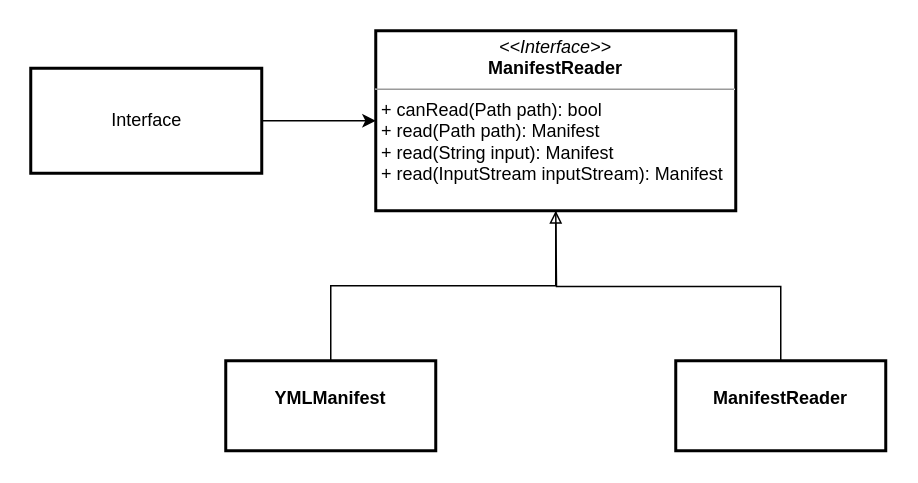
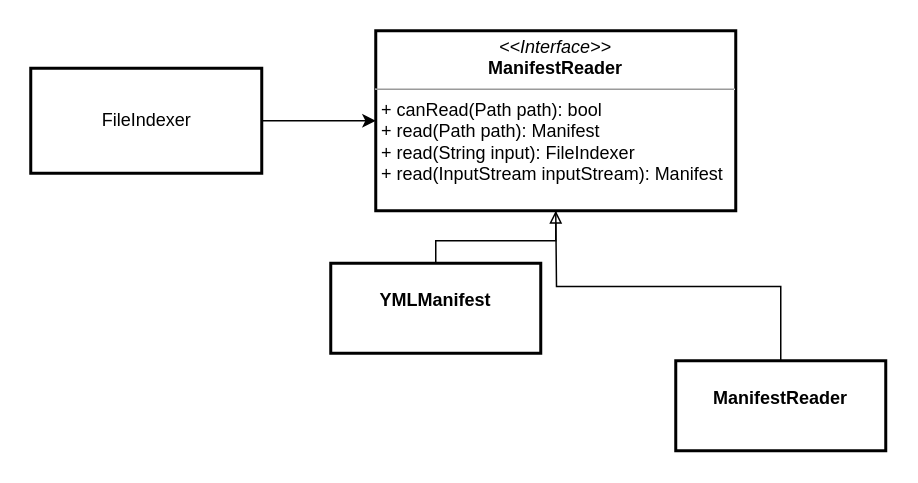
- <mxCell id="3" value="&lt;p style=&quot;margin: 0px ; margin-top: 4px ; text-align: center&quot;&gt;&lt;i&gt;&amp;lt;&amp;lt;Interface&amp;gt;&amp;gt;&lt;/i&gt;&lt;br&gt;&lt;b&gt;ManifestReader&lt;/b&gt;&lt;/p&gt;&lt;hr size=&quot;1&quot;&gt;&lt;p style=&quot;margin: 0px ; margin-left: 4px&quot;&gt;&lt;/p&gt;&lt;p style=&quot;margin: 0px ; margin-left: 4px&quot;&gt;+ canRead(Path path): bool&lt;br&gt;+ read(Path path): Manifest&lt;/p&gt;&lt;p style=&quot;margin: 0px ; margin-left: 4px&quot;&gt;+ read(String input): Manifest&lt;br&gt;&lt;/p&gt;&lt;p style=&quot;margin: 0px ; margin-left: 4px&quot;&gt;+ read(InputStream inputStream): Manifest&lt;br&gt;&lt;/p&gt;&lt;p style=&quot;margin: 0px ; margin-left: 4px&quot;&gt;&lt;br&gt;&lt;/p&gt;" style="verticalAlign=top;align=left;overflow=fill;fontSize=12;fontFamily=Helvetica;html=1;strokeWidth=2;" vertex="1" parent="1"><mxGeometry x="250" y="20" width="240" height="120" as="geometry" /></mxCell>
+ <mxCell id="3" value="&lt;p style=&quot;margin: 0px ; margin-top: 4px ; text-align: center&quot;&gt;&lt;i&gt;&amp;lt;&amp;lt;Interface&amp;gt;&amp;gt;&lt;/i&gt;&lt;br&gt;&lt;b&gt;ManifestReader&lt;/b&gt;&lt;/p&gt;&lt;hr size=&quot;1&quot;&gt;&lt;p style=&quot;margin: 0px ; margin-left: 4px&quot;&gt;&lt;/p&gt;&lt;p style=&quot;margin: 0px ; margin-left: 4px&quot;&gt;+ canRead(Path path): bool&lt;br&gt;+ read(Path path): Manifest&lt;/p&gt;&lt;p style=&quot;margin: 0px ; margin-left: 4px&quot;&gt;+ read(String input): FileIndexer&lt;br&gt;&lt;/p&gt;&lt;p style=&quot;margin: 0px ; margin-left: 4px&quot;&gt;+ read(InputStream inputStream): Manifest&lt;br&gt;&lt;/p&gt;&lt;p style=&quot;margin: 0px ; margin-left: 4px&quot;&gt;&lt;br&gt;&lt;/p&gt;" style="verticalAlign=top;align=left;overflow=fill;fontSize=12;fontFamily=Helvetica;html=1;strokeWidth=2;" vertex="1" parent="1"><mxGeometry x="250" y="20" width="240" height="120" as="geometry" /></mxCell>
- <mxCell id="5" value="Interface" style="html=1;strokeWidth=2;" vertex="1" parent="1"><mxGeometry x="20" y="45" width="154" height="70" as="geometry" /></mxCell>
+ <mxCell id="5" value="FileIndexer" style="html=1;strokeWidth=2;" vertex="1" parent="1"><mxGeometry x="20" y="45" width="154" height="70" as="geometry" /></mxCell>
- <mxCell id="6" value="&lt;p style=&quot;margin: 0px ; margin-top: 4px ; text-align: center&quot;&gt;&lt;br&gt;&lt;b&gt;YMLManifest&lt;/b&gt;&lt;/p&gt;" style="verticalAlign=top;align=left;overflow=fill;fontSize=12;fontFamily=Helvetica;html=1;strokeWidth=2;" vertex="1" parent="1"><mxGeometry x="150" y="240" width="140" height="60" as="geometry" /></mxCell>
+ <mxCell id="6" value="&lt;p style=&quot;margin: 0px ; margin-top: 4px ; text-align: center&quot;&gt;&lt;br&gt;&lt;b&gt;YMLManifest&lt;/b&gt;&lt;/p&gt;" style="verticalAlign=top;align=left;overflow=fill;fontSize=12;fontFamily=Helvetica;html=1;strokeWidth=2;" vertex="1" parent="1"><mxGeometry x="220" y="175" width="140" height="60" as="geometry" /></mxCell>
